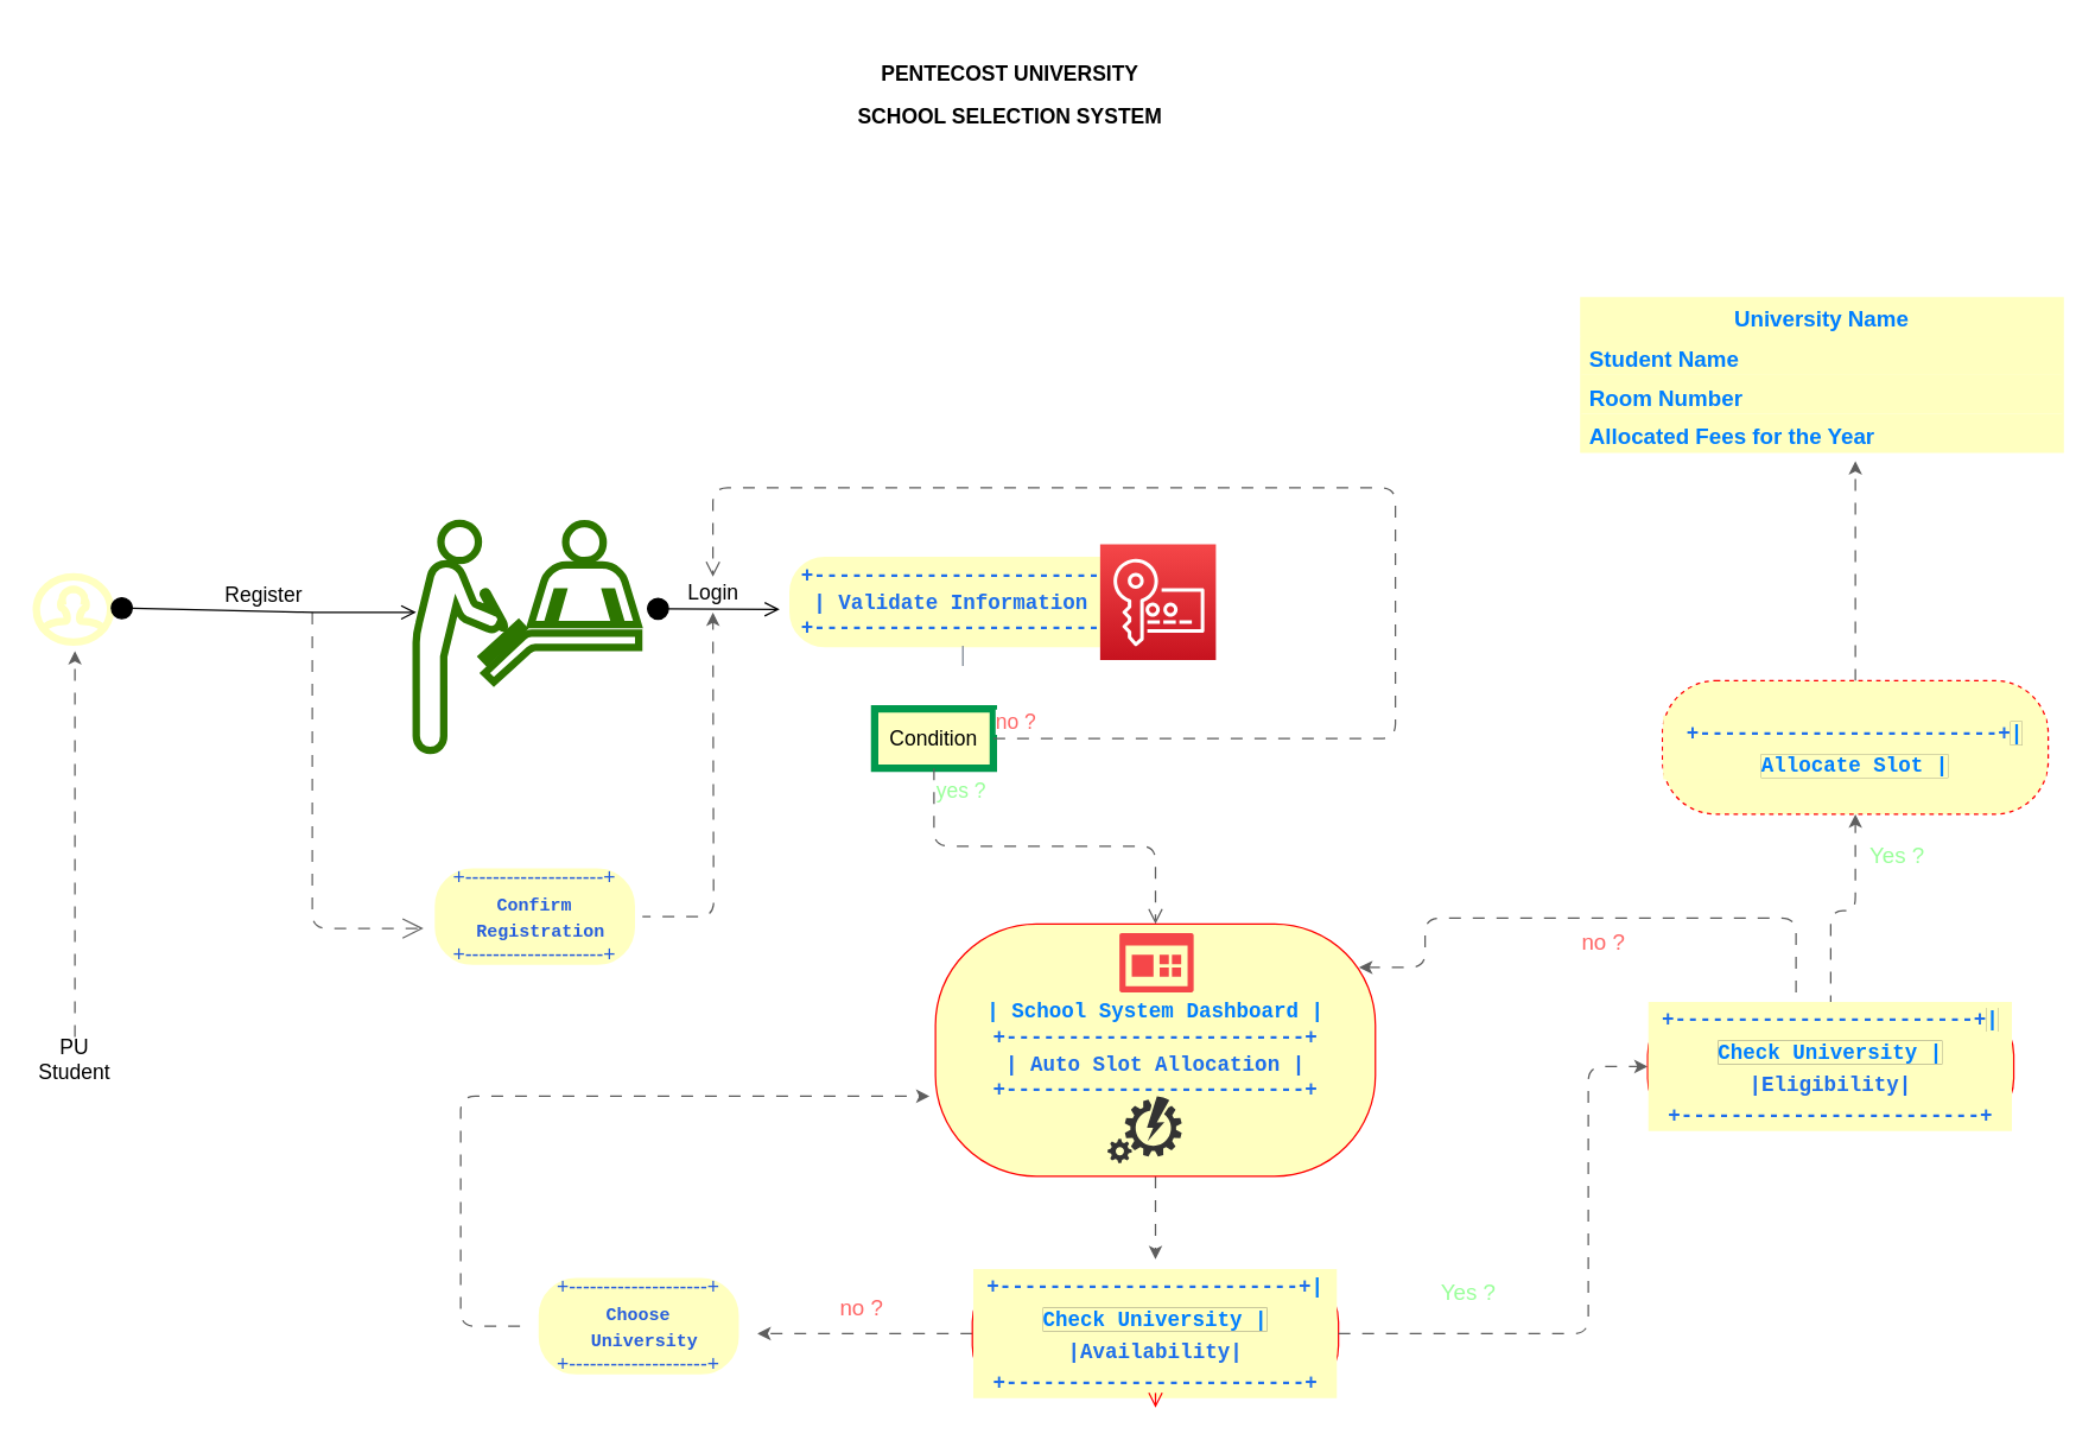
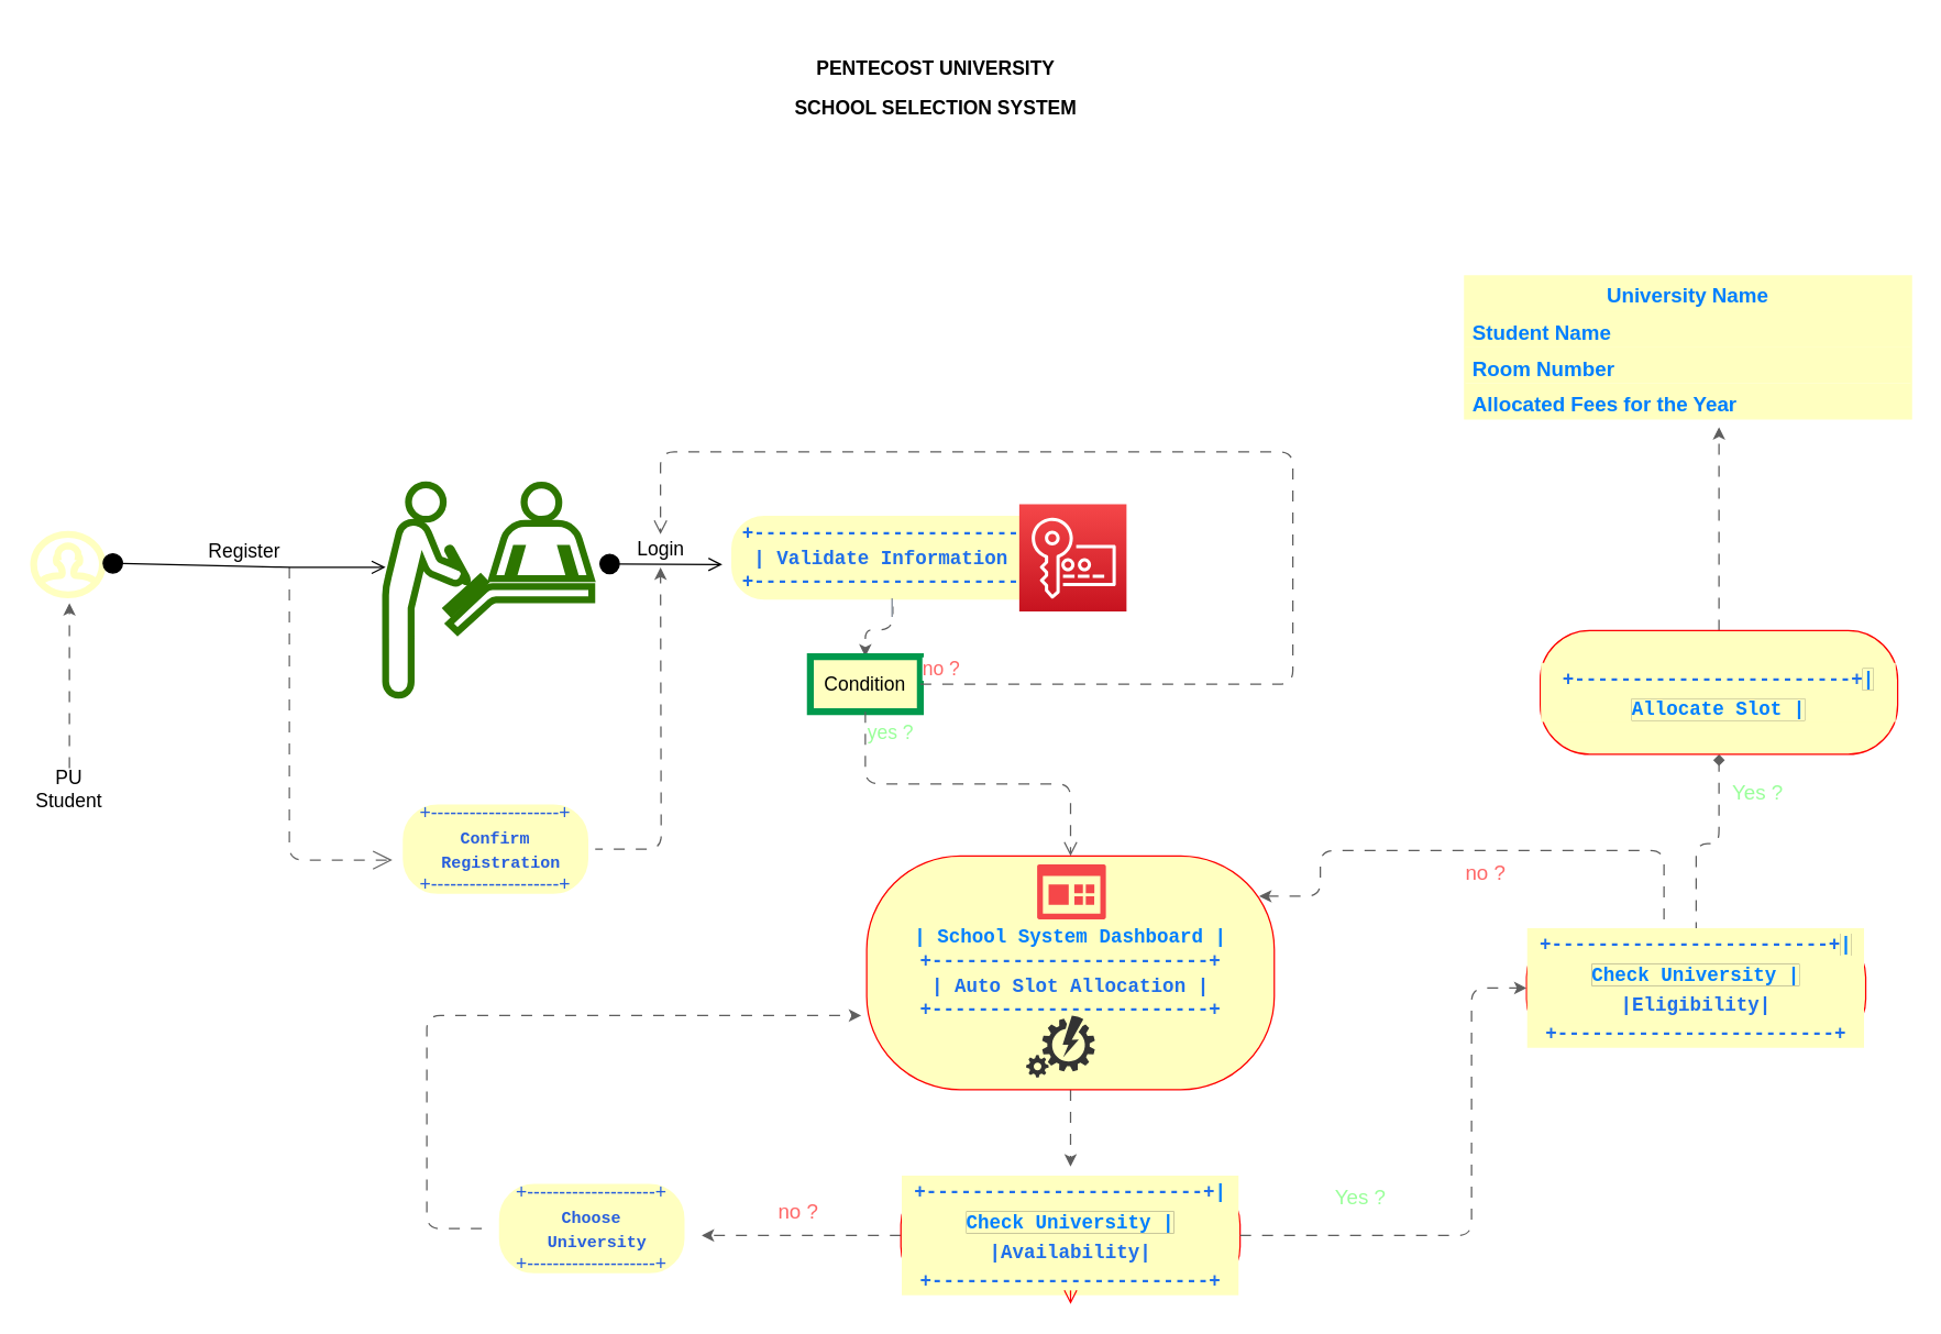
+ <mxCell id="8" style="edgeStyle=orthogonalEdgeStyle;html=1;dashed=1;dashPattern=8 8;strokeColor=#5E5E5E;fontSize=15;fontColor=#FF6666;" parent="1" source="9" target="10" edge="1"><mxGeometry relative="1" as="geometry" /></mxCell>
- <mxCell id="34" value="&lt;span style=&quot;color: rgb(31, 111, 235); font-family: SFMono-Regular, Menlo, Monaco, Consolas, &amp;quot;Liberation Mono&amp;quot;, &amp;quot;Courier New&amp;quot;, monospace; font-size: 14px; font-weight: 700; text-align: left;&quot;&gt;+------------------------+&lt;/span&gt;&lt;span style=&quot;font-size: 14px; background-color: rgb(42, 37, 47); font-family: SFMono-Regular, Menlo, Monaco, Consolas, &amp;quot;Liberation Mono&amp;quot;, &amp;quot;Courier New&amp;quot;, monospace; text-align: left;&quot;&gt;&lt;span style=&quot;background-color: rgb(255, 255, 192);&quot;&gt;&lt;b&gt;&lt;font color=&quot;#007fff&quot;&gt;| Allocate Slot |&lt;br&gt;&lt;/font&gt;&lt;/b&gt;&lt;/span&gt;&lt;/span&gt;" style="whiteSpace=wrap;html=1;fontSize=18;fillColor=#ffffc0;strokeColor=#ff0000;fontColor=#000000;rounded=1;arcSize=40;labelBackgroundColor=#FFFFC0;strokeWidth=1;dashed=1;" parent="1" vertex="1"><mxGeometry x="1120" y="458" width="259.99" height="90" as="geometry" /></mxCell>
+ <mxCell id="34" value="&lt;span style=&quot;color: rgb(31, 111, 235); font-family: SFMono-Regular, Menlo, Monaco, Consolas, &amp;quot;Liberation Mono&amp;quot;, &amp;quot;Courier New&amp;quot;, monospace; font-size: 14px; font-weight: 700; text-align: left;&quot;&gt;+------------------------+&lt;/span&gt;&lt;span style=&quot;font-size: 14px; background-color: rgb(42, 37, 47); font-family: SFMono-Regular, Menlo, Monaco, Consolas, &amp;quot;Liberation Mono&amp;quot;, &amp;quot;Courier New&amp;quot;, monospace; text-align: left;&quot;&gt;&lt;span style=&quot;background-color: rgb(255, 255, 192);&quot;&gt;&lt;b&gt;&lt;font color=&quot;#007fff&quot;&gt;| Allocate Slot |&lt;br&gt;&lt;/font&gt;&lt;/b&gt;&lt;/span&gt;&lt;/span&gt;" style="whiteSpace=wrap;html=1;fontSize=18;fillColor=#ffffc0;strokeColor=#ff0000;fontColor=#000000;rounded=1;arcSize=40;labelBackgroundColor=#FFFFC0;strokeWidth=1;" parent="1" vertex="1"><mxGeometry x="1120" y="458" width="259.99" height="90" as="geometry" /></mxCell>
- <mxCell id="30" value="" style="edgeStyle=orthogonalEdgeStyle;html=1;dashed=1;dashPattern=8 8;strokeColor=#5E5E5E;fontSize=15;fontColor=#FF6666;" parent="1" source="32" target="34" edge="1"><mxGeometry relative="1" as="geometry" /></mxCell>
+ <mxCell id="30" value="" style="edgeStyle=orthogonalEdgeStyle;html=1;dashed=1;dashPattern=8 8;strokeColor=#5E5E5E;fontSize=15;fontColor=#FF6666;endArrow=diamond;" parent="1" source="32" target="34" edge="1"><mxGeometry relative="1" as="geometry" /></mxCell>
- <mxCell id="5" value="PU Student&lt;br&gt;" style="text;html=1;strokeColor=none;fillColor=none;align=center;verticalAlign=middle;whiteSpace=wrap;rounded=0;strokeWidth=5;fontSize=14;" parent="1" vertex="1"><mxGeometry x="20" y="698" width="60" height="30" as="geometry" /></mxCell>
+ <mxCell id="5" value="PU Student&lt;br&gt;" style="text;html=1;strokeColor=none;fillColor=none;align=center;verticalAlign=middle;whiteSpace=wrap;rounded=0;strokeWidth=5;fontSize=14;" parent="1" vertex="1"><mxGeometry x="20" y="558" width="60" height="30" as="geometry" /></mxCell>
